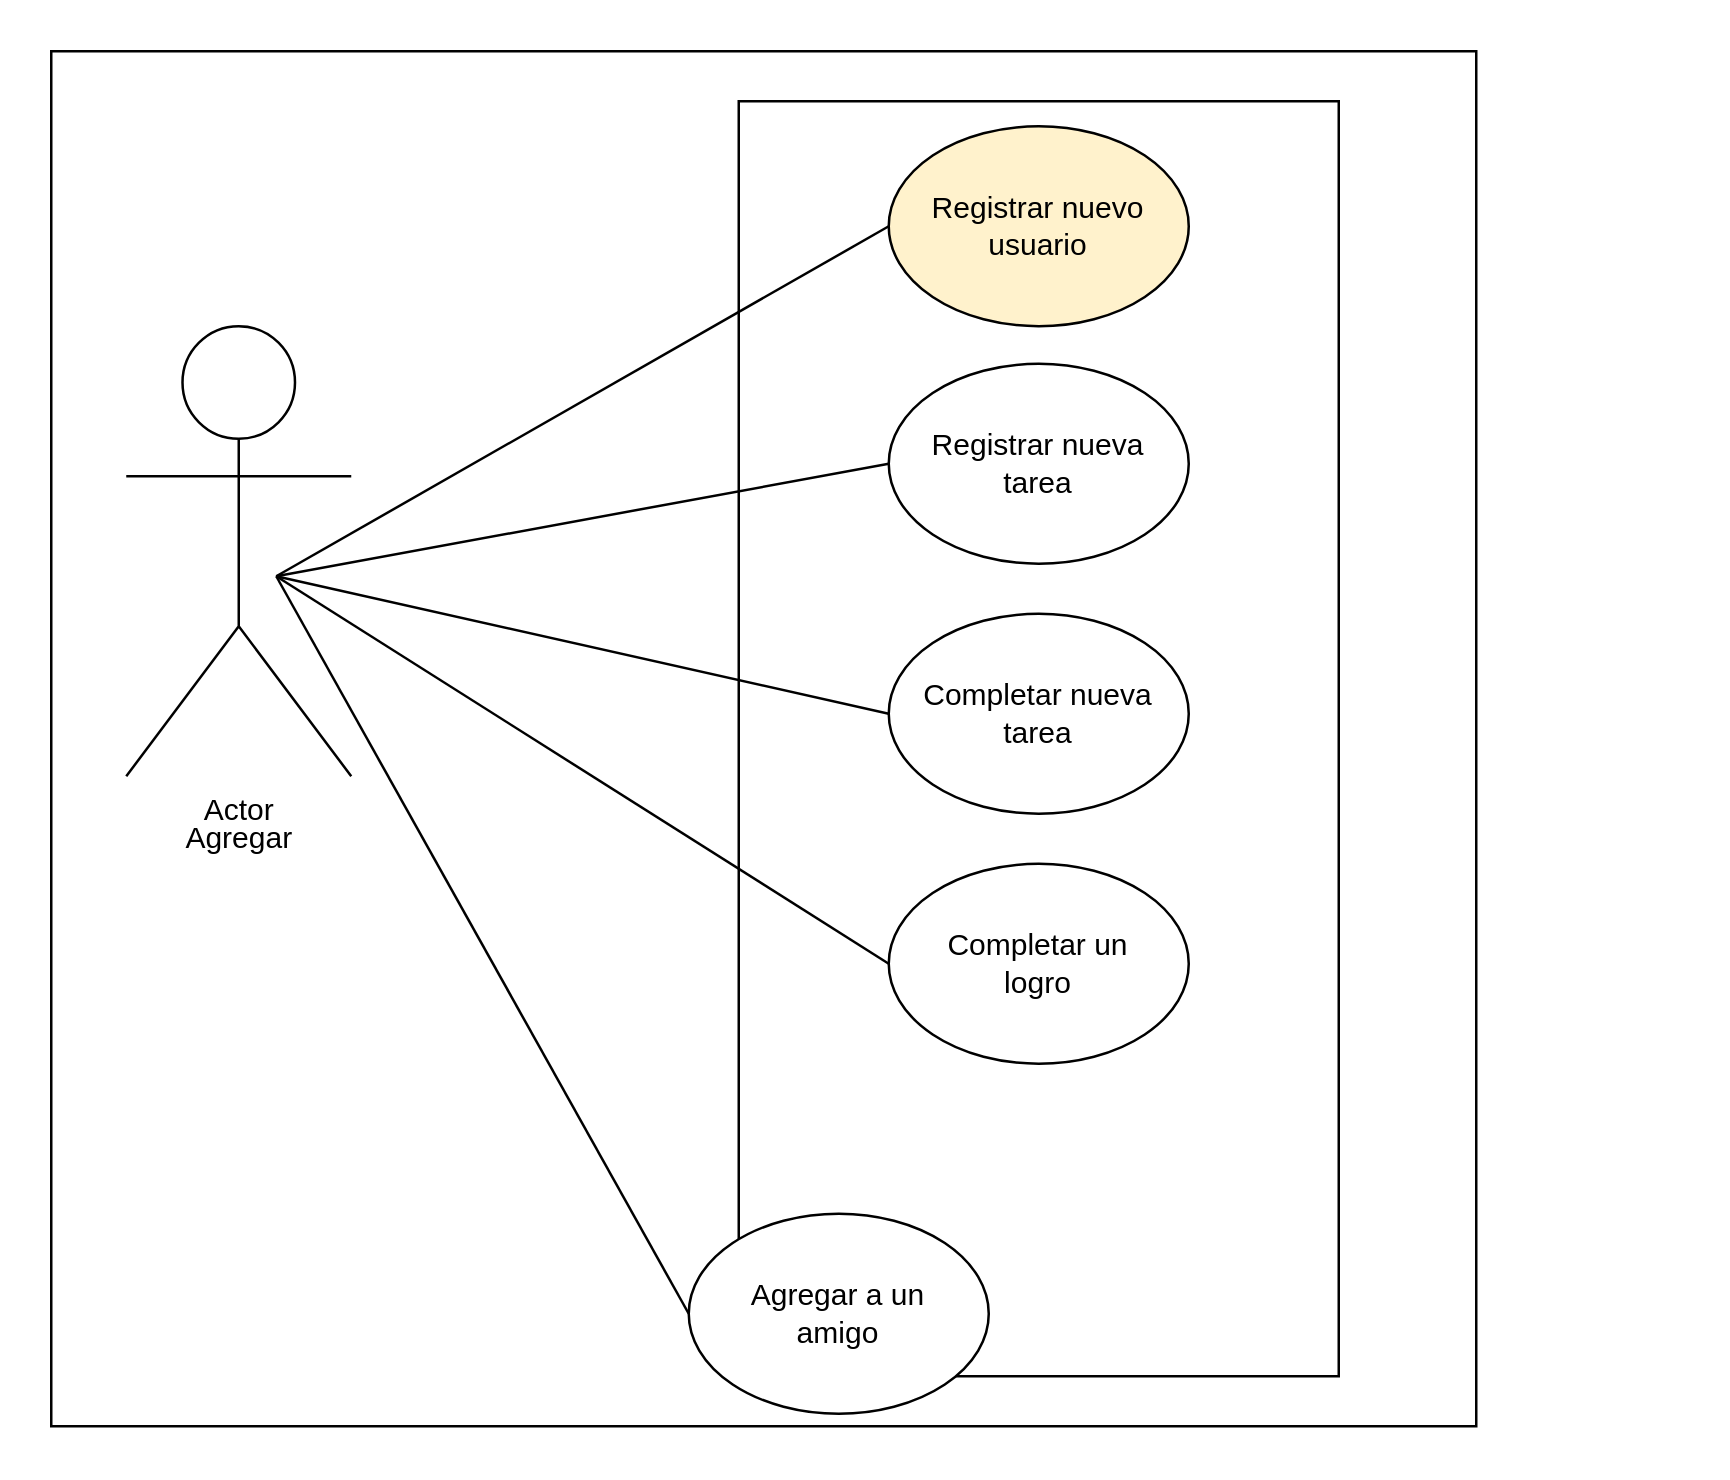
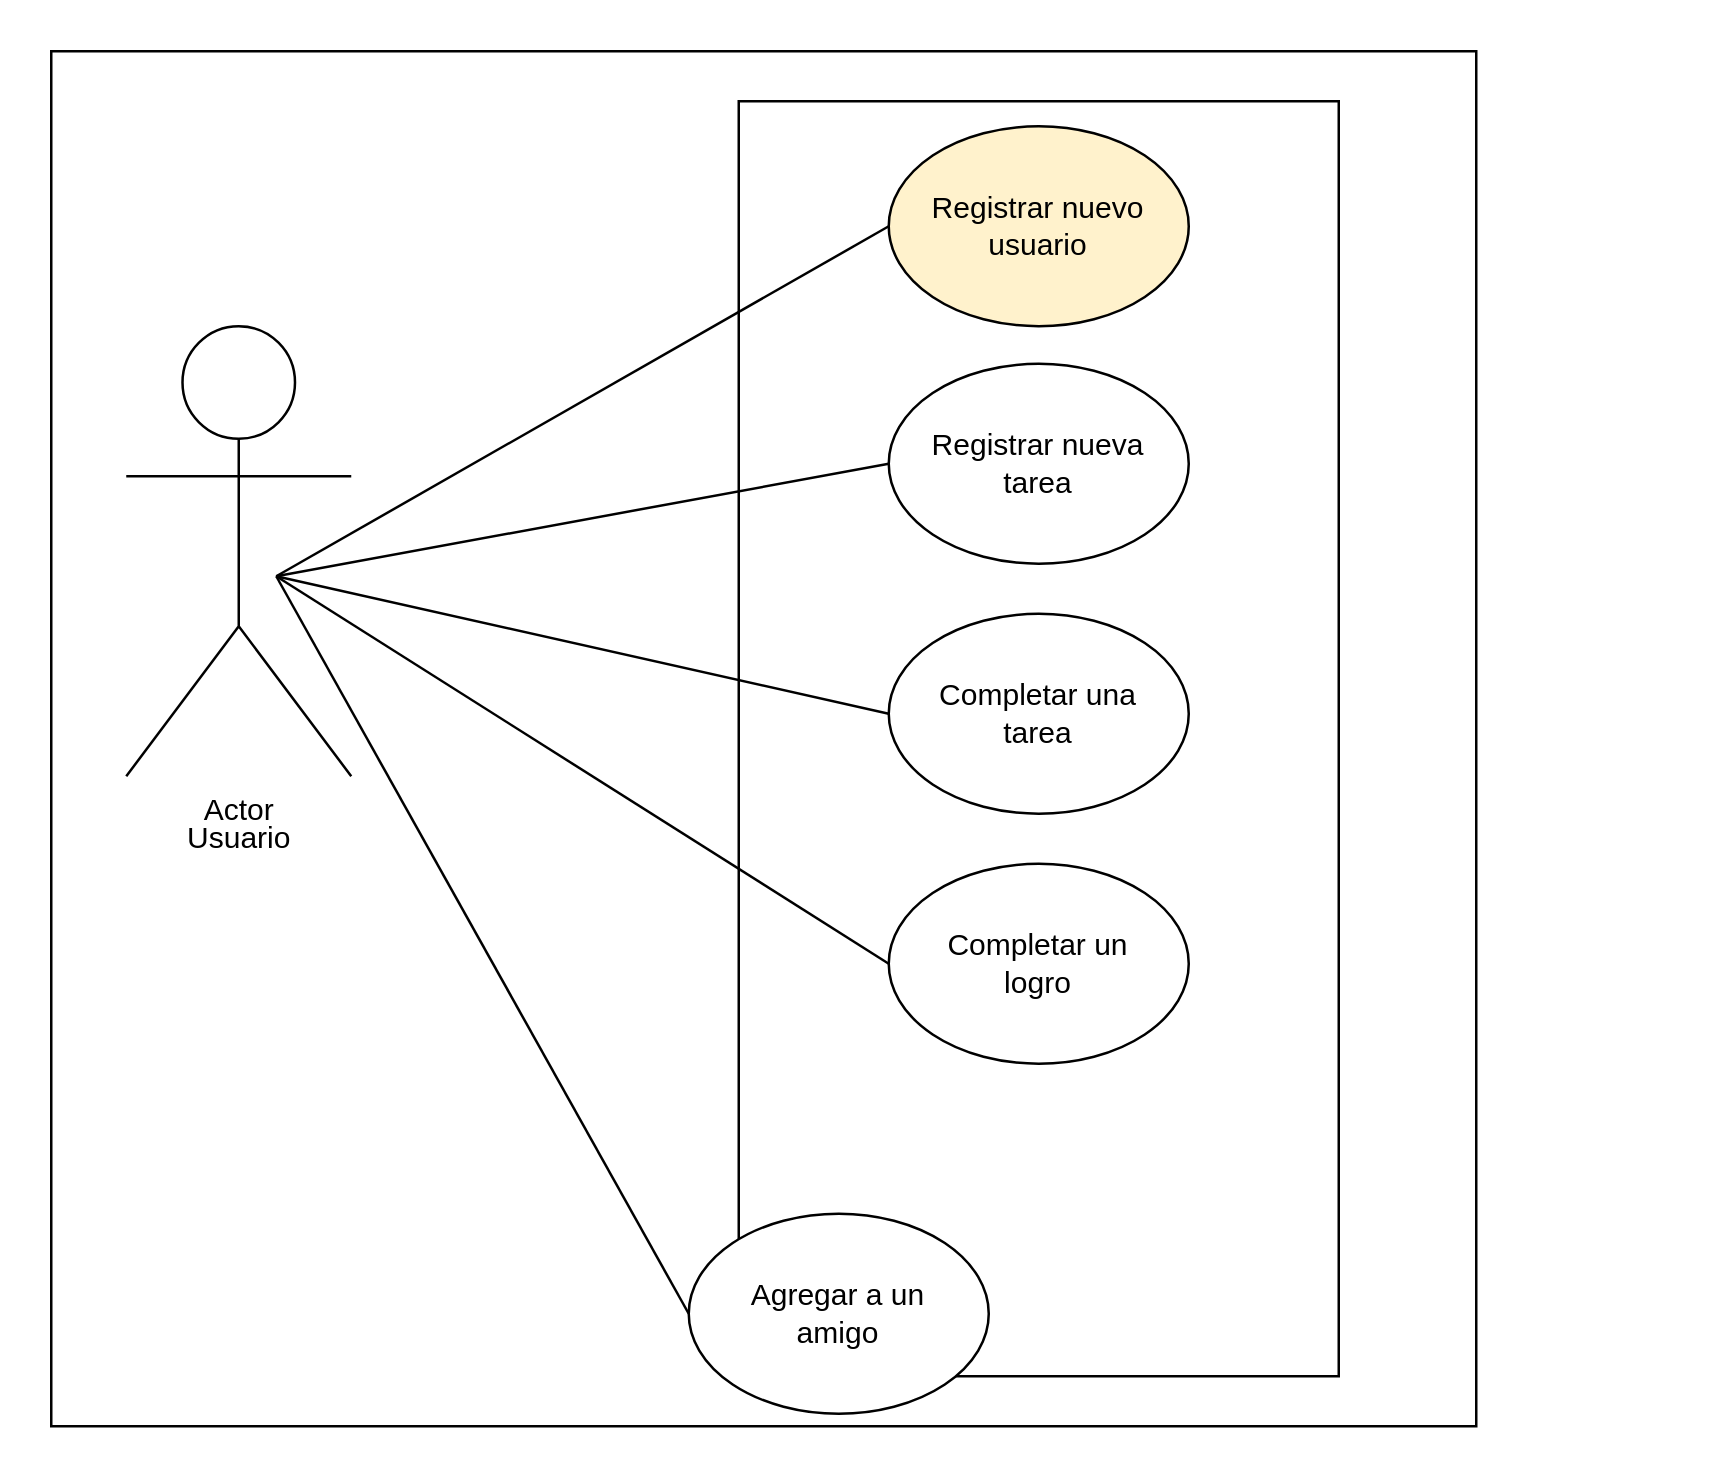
- <mxCell id="6" value="&lt;font style=&quot;color: rgb(0, 0, 0);&quot;&gt;Completar nueva&lt;/font&gt;&lt;div&gt;&lt;font style=&quot;color: rgb(0, 0, 0);&quot;&gt;tarea&lt;/font&gt;&lt;/div&gt;" style="ellipse;whiteSpace=wrap;html=1;" parent="1" vertex="1"><mxGeometry x="355" y="245" width="120" height="80" as="geometry" /></mxCell>
+ <mxCell id="6" value="&lt;font style=&quot;color: rgb(0, 0, 0);&quot;&gt;Completar una&lt;/font&gt;&lt;div&gt;&lt;font style=&quot;color: rgb(0, 0, 0);&quot;&gt;tarea&lt;/font&gt;&lt;/div&gt;" style="ellipse;whiteSpace=wrap;html=1;" parent="1" vertex="1"><mxGeometry x="355" y="245" width="120" height="80" as="geometry" /></mxCell>
- <mxCell id="13" value="Agregar" style="text;html=1;align=center;verticalAlign=middle;resizable=0;points=[];autosize=1;strokeColor=none;fillColor=none;" parent="1" vertex="1"><mxGeometry x="65" y="320" width="60" height="30" as="geometry" /></mxCell>
+ <mxCell id="13" value="Usuario" style="text;html=1;align=center;verticalAlign=middle;resizable=0;points=[];autosize=1;strokeColor=none;fillColor=none;" parent="1" vertex="1"><mxGeometry x="65" y="320" width="60" height="30" as="geometry" /></mxCell>
